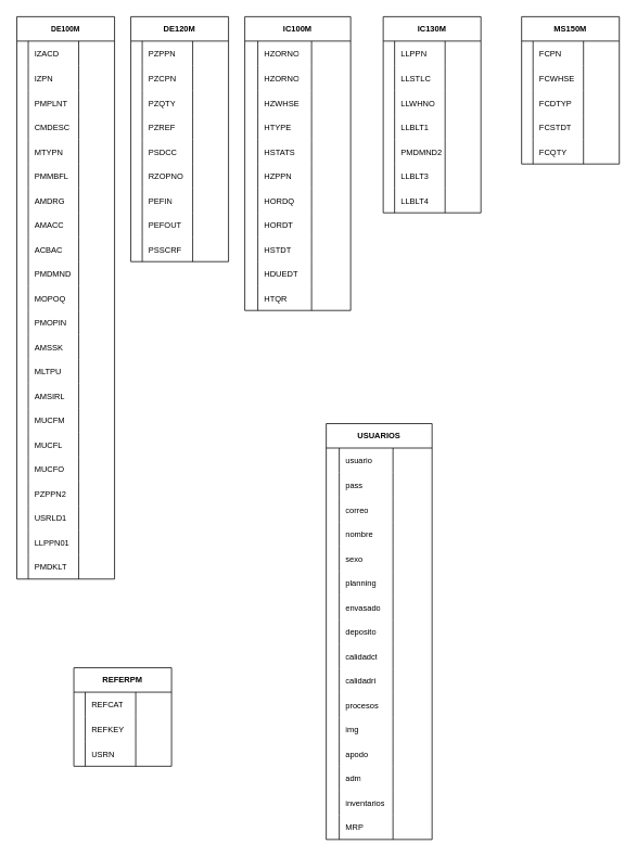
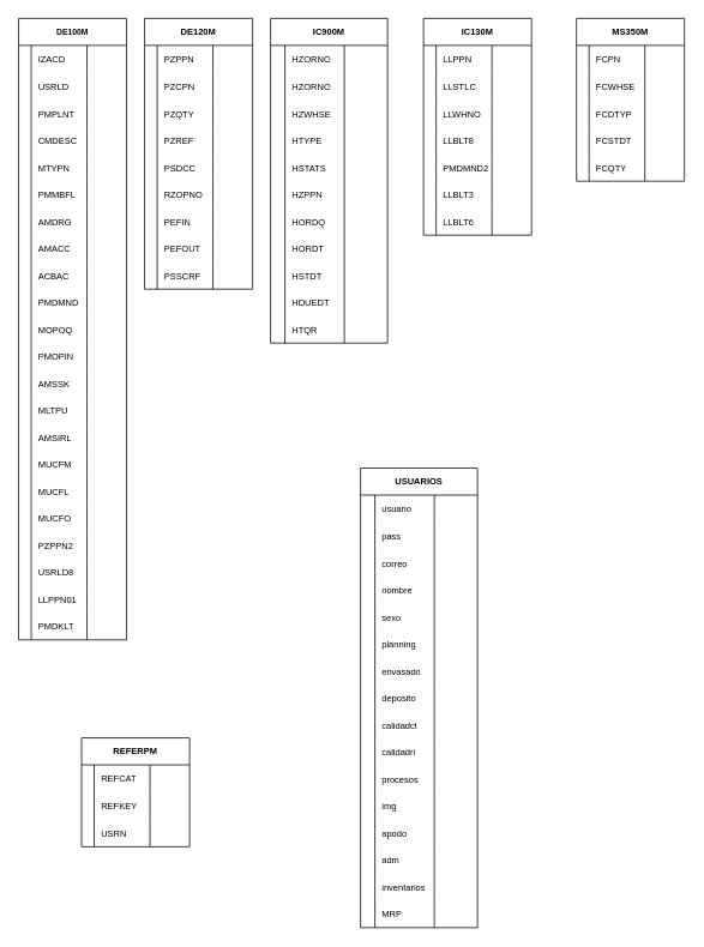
- <mxCell id="128" value="IC100M" style="shape=table;startSize=30;container=1;collapsible=0;childLayout=tableLayout;fixedRows=1;rowLines=0;fontStyle=1;fillColor=#FFFFFF;fontSize=10;" vertex="1" parent="1"><mxGeometry x="300" y="20" width="130" height="361" as="geometry" /></mxCell>
+ <mxCell id="128" value="IC900M" style="shape=table;startSize=30;container=1;collapsible=0;childLayout=tableLayout;fixedRows=1;rowLines=0;fontStyle=1;fillColor=#FFFFFF;fontSize=10;" vertex="1" parent="1"><mxGeometry x="300" y="20" width="130" height="361" as="geometry" /></mxCell>
- <mxCell id="202" value="MS150M" style="shape=table;startSize=30;container=1;collapsible=0;childLayout=tableLayout;fixedRows=1;rowLines=0;fontStyle=1;fillColor=#FFFFFF;fontSize=10;" vertex="1" parent="1"><mxGeometry x="640" y="20" width="120" height="181" as="geometry" /></mxCell>
+ <mxCell id="202" value="MS350M" style="shape=table;startSize=30;container=1;collapsible=0;childLayout=tableLayout;fixedRows=1;rowLines=0;fontStyle=1;fillColor=#FFFFFF;fontSize=10;" vertex="1" parent="1"><mxGeometry x="640" y="20" width="120" height="181" as="geometry" /></mxCell>
- <mxCell id="9" value="IZPN" style="shape=partialRectangle;html=1;whiteSpace=wrap;connectable=0;fillColor=none;top=0;left=0;bottom=0;right=0;align=left;spacingLeft=6;overflow=hidden;fontSize=10;" vertex="1" parent="7"><mxGeometry x="14" width="62" height="31" as="geometry"><mxRectangle width="62" height="31" as="alternateBounds" /></mxGeometry></mxCell>
+ <mxCell id="9" value="USRLD" style="shape=partialRectangle;html=1;whiteSpace=wrap;connectable=0;fillColor=none;top=0;left=0;bottom=0;right=0;align=left;spacingLeft=6;overflow=hidden;fontSize=10;" vertex="1" parent="7"><mxGeometry x="14" width="62" height="31" as="geometry"><mxRectangle width="62" height="31" as="alternateBounds" /></mxGeometry></mxCell>
- <mxCell id="188" value="LLBLT1" style="shape=partialRectangle;html=1;whiteSpace=wrap;connectable=0;fillColor=none;top=0;left=0;bottom=0;right=0;align=left;spacingLeft=6;overflow=hidden;fontSize=10;" vertex="1" parent="186"><mxGeometry x="14" width="62" height="30" as="geometry"><mxRectangle width="62" height="30" as="alternateBounds" /></mxGeometry></mxCell>
+ <mxCell id="188" value="LLBLT8" style="shape=partialRectangle;html=1;whiteSpace=wrap;connectable=0;fillColor=none;top=0;left=0;bottom=0;right=0;align=left;spacingLeft=6;overflow=hidden;fontSize=10;" vertex="1" parent="186"><mxGeometry x="14" width="62" height="30" as="geometry"><mxRectangle width="62" height="30" as="alternateBounds" /></mxGeometry></mxCell>
- <mxCell id="200" value="LLBLT4" style="shape=partialRectangle;html=1;whiteSpace=wrap;connectable=0;fillColor=none;top=0;left=0;bottom=0;right=0;align=left;spacingLeft=6;overflow=hidden;fontSize=10;" vertex="1" parent="198"><mxGeometry x="14" width="62" height="30" as="geometry"><mxRectangle width="62" height="30" as="alternateBounds" /></mxGeometry></mxCell>
+ <mxCell id="200" value="LLBLT6" style="shape=partialRectangle;html=1;whiteSpace=wrap;connectable=0;fillColor=none;top=0;left=0;bottom=0;right=0;align=left;spacingLeft=6;overflow=hidden;fontSize=10;" vertex="1" parent="198"><mxGeometry x="14" width="62" height="30" as="geometry"><mxRectangle width="62" height="30" as="alternateBounds" /></mxGeometry></mxCell>
- <mxCell id="81" value="USRLD1" style="shape=partialRectangle;html=1;whiteSpace=wrap;connectable=0;fillColor=none;top=0;left=0;bottom=0;right=0;align=left;spacingLeft=6;overflow=hidden;fontSize=10;" vertex="1" parent="79"><mxGeometry x="14" width="62" height="30" as="geometry"><mxRectangle width="62" height="30" as="alternateBounds" /></mxGeometry></mxCell>
+ <mxCell id="81" value="USRLD8" style="shape=partialRectangle;html=1;whiteSpace=wrap;connectable=0;fillColor=none;top=0;left=0;bottom=0;right=0;align=left;spacingLeft=6;overflow=hidden;fontSize=10;" vertex="1" parent="79"><mxGeometry x="14" width="62" height="30" as="geometry"><mxRectangle width="62" height="30" as="alternateBounds" /></mxGeometry></mxCell>
